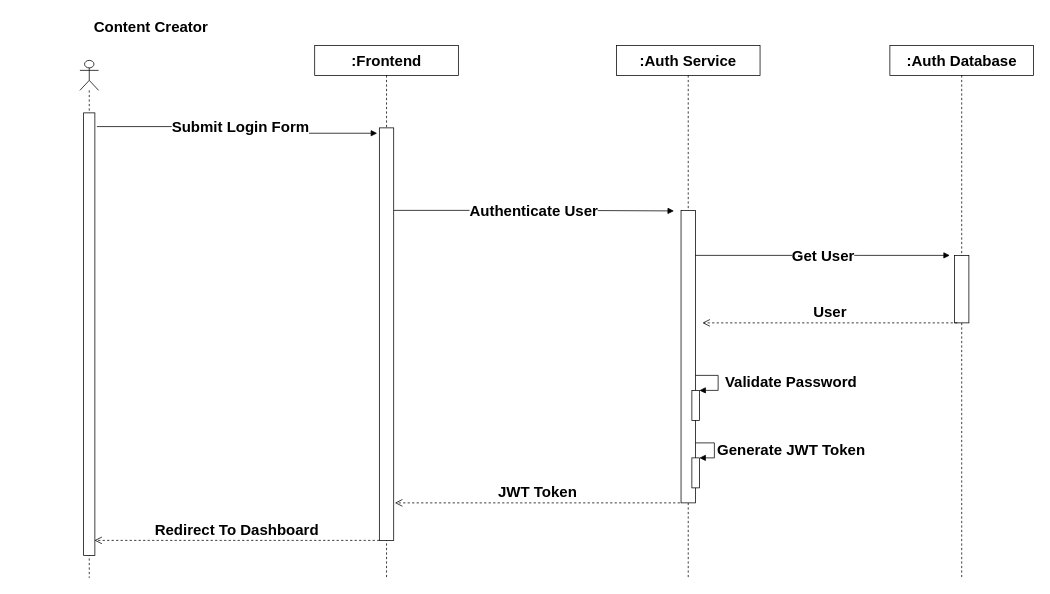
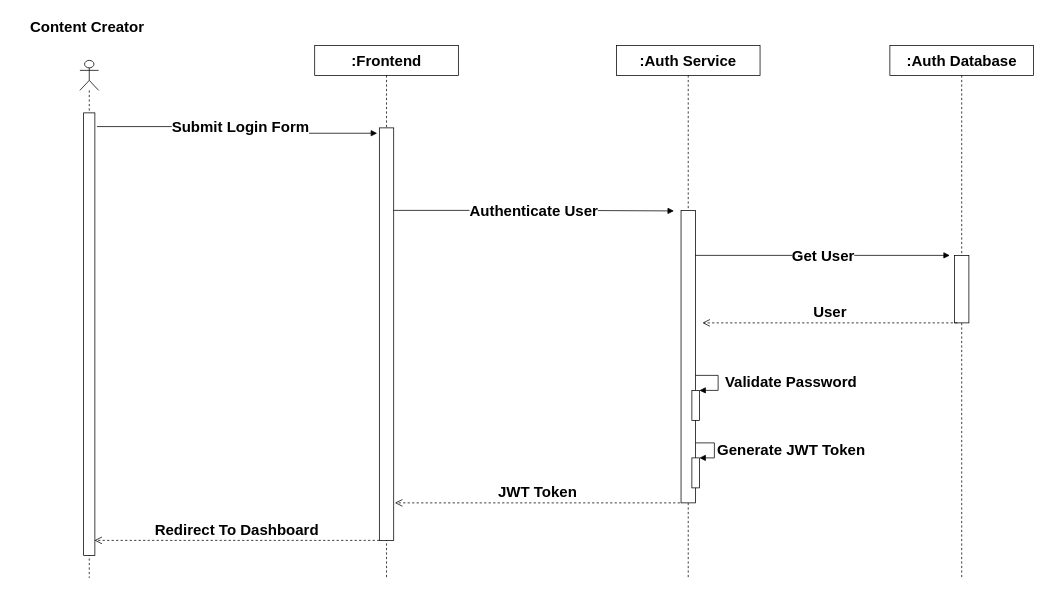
- <mxCell id="2" value="Content Creator" style="text;html=1;strokeColor=none;fillColor=none;align=center;verticalAlign=middle;whiteSpace=wrap;rounded=0;fontSize=20;fontStyle=1" parent="1" vertex="1"><mxGeometry x="105.23" y="20" width="191.549" height="30" as="geometry" /></mxCell>
+ <mxCell id="2" value="Content Creator" style="text;html=1;strokeColor=none;fillColor=none;align=center;verticalAlign=middle;whiteSpace=wrap;rounded=0;fontSize=20;fontStyle=1" parent="1" vertex="1"><mxGeometry x="20.23" y="20" width="191.549" height="30" as="geometry" /></mxCell>
